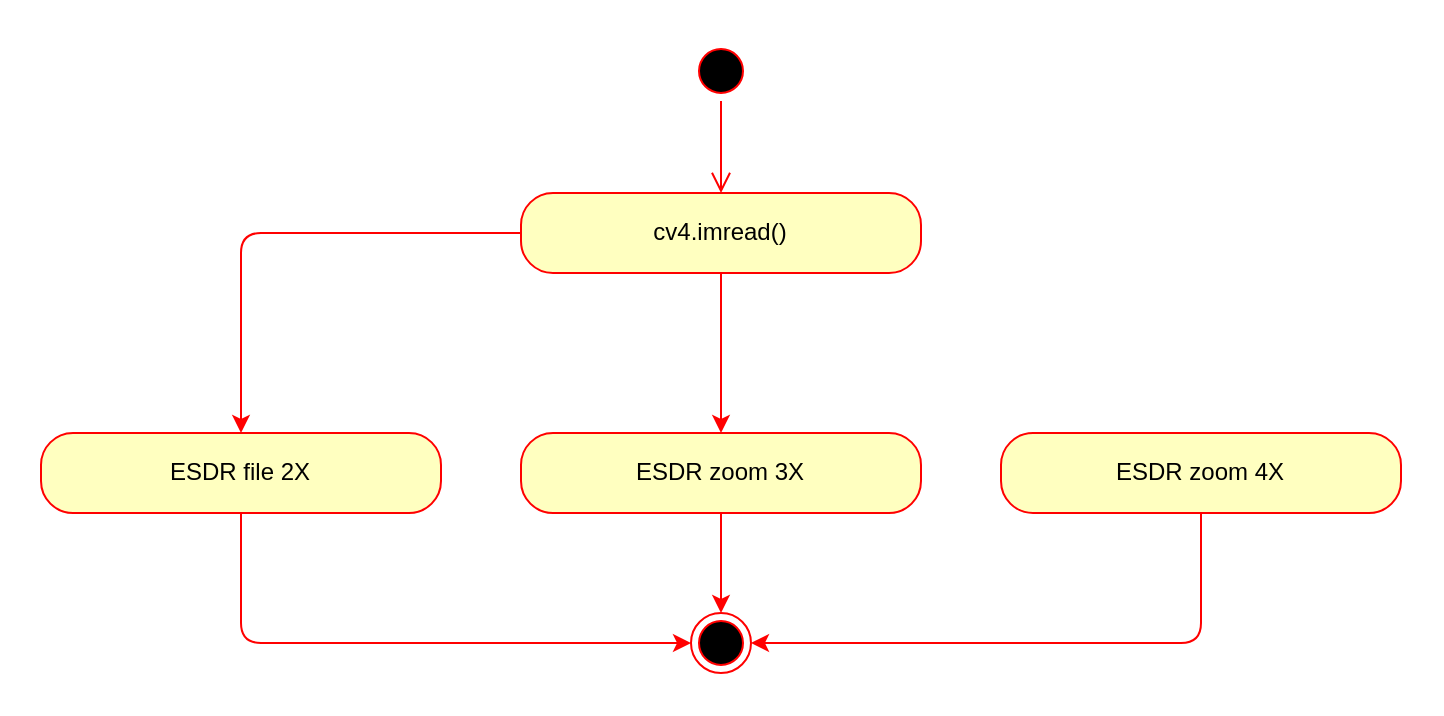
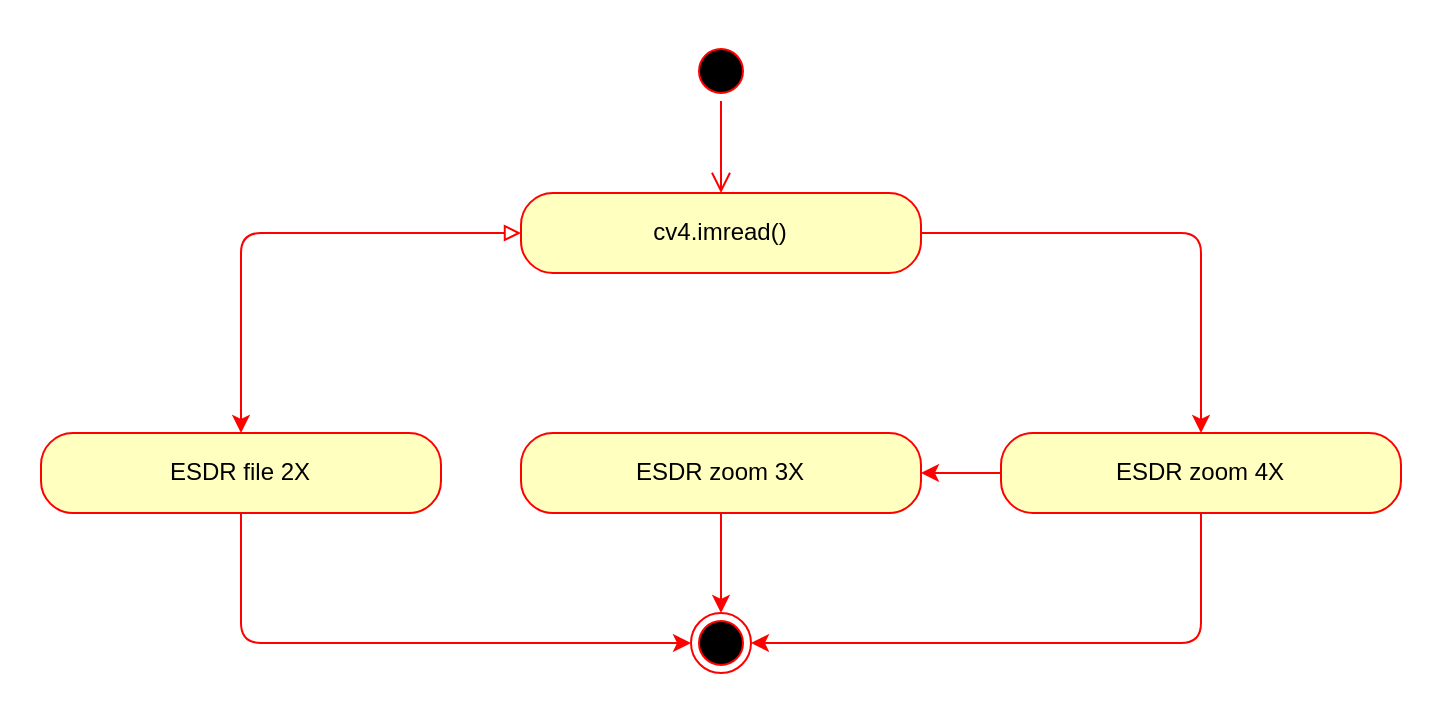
- <mxCell id="5" style="edgeStyle=elbowEdgeStyle;html=1;entryX=0;entryY=0.5;entryDx=0;entryDy=0;startArrow=classic;startFill=1;endArrow=none;endFill=0;strokeColor=#FF0000;" parent="1" source="7" target="4" edge="1"><mxGeometry relative="1" as="geometry"><Array as="points"><mxPoint x="120" y="176" /><mxPoint x="150" y="156" /></Array></mxGeometry></mxCell>
+ <mxCell id="5" style="edgeStyle=elbowEdgeStyle;html=1;entryX=0;entryY=0.5;entryDx=0;entryDy=0;startArrow=classic;startFill=1;endArrow=block;endFill=0;strokeColor=#FF0000;" parent="1" source="7" target="4" edge="1"><mxGeometry relative="1" as="geometry"><Array as="points"><mxPoint x="120" y="176" /><mxPoint x="150" y="156" /></Array></mxGeometry></mxCell>
+ <mxCell id="8" style="edgeStyle=elbowEdgeStyle;html=1;entryX=1;entryY=0.5;entryDx=0;entryDy=0;startArrow=classic;startFill=1;endArrow=none;endFill=0;strokeColor=#FF0000;exitX=0.5;exitY=0;exitDx=0;exitDy=0;" parent="1" source="10" target="4" edge="1"><mxGeometry relative="1" as="geometry"><Array as="points"><mxPoint x="600" y="176" /></Array></mxGeometry></mxCell>
- <mxCell id="11" style="edgeStyle=orthogonalEdgeStyle;curved=1;html=1;entryX=0.5;entryY=1;entryDx=0;entryDy=0;startArrow=classic;startFill=1;endArrow=none;endFill=0;strokeColor=#FF0000;" parent="1" source="13" target="4" edge="1"><mxGeometry relative="1" as="geometry" /></mxCell>
+ <mxCell id="11" style="edgeStyle=orthogonalEdgeStyle;curved=1;html=1;startArrow=classic;startFill=1;endArrow=none;endFill=0;strokeColor=#FF0000;" parent="1" source="13" target="10" edge="1"><mxGeometry relative="1" as="geometry" /></mxCell>
